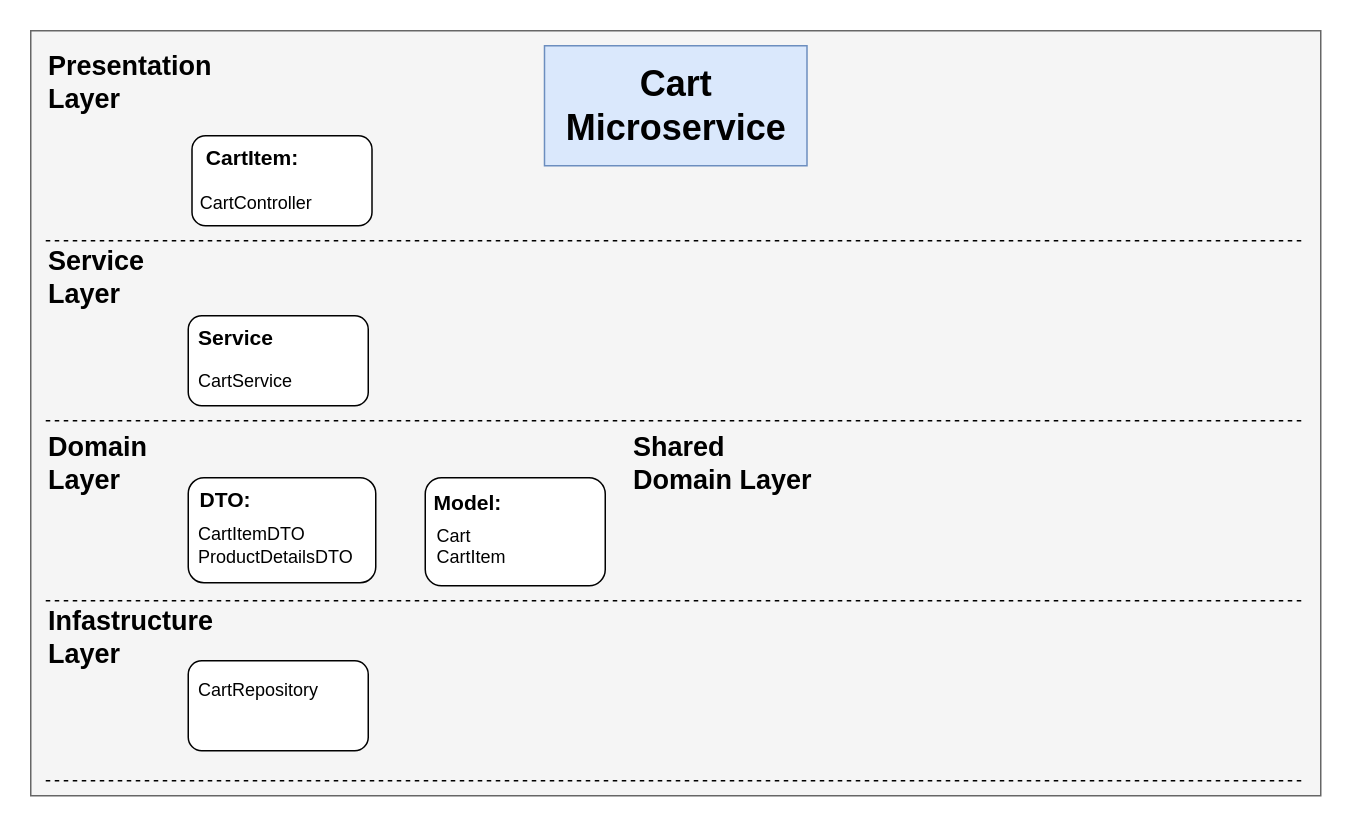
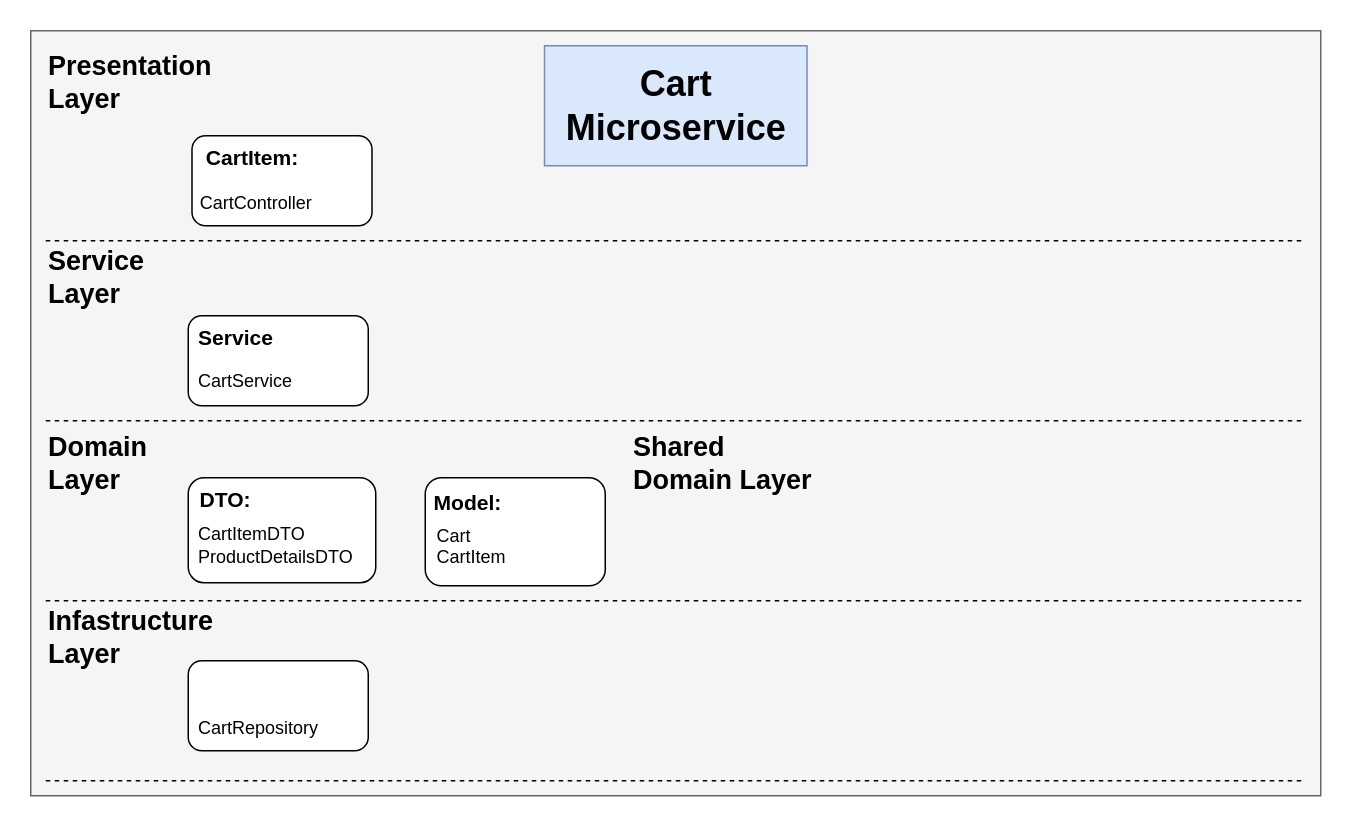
- <mxCell id="22" value="CartRepository" style="text;html=1;align=left;verticalAlign=middle;whiteSpace=wrap;rounded=0;" vertex="1" parent="1"><mxGeometry x="130" y="445" width="90" height="30" as="geometry" /></mxCell>
+ <mxCell id="22" value="CartRepository" style="text;html=1;align=left;verticalAlign=middle;whiteSpace=wrap;rounded=0;" vertex="1" parent="1"><mxGeometry x="130" y="470" width="90" height="30" as="geometry" /></mxCell>
